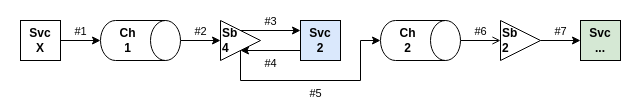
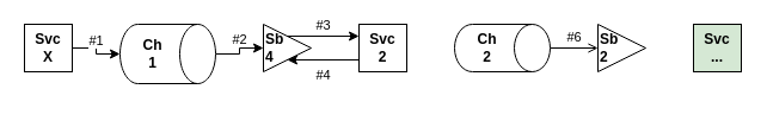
- <mxCell id="6" value="Ch&lt;br&gt;1" style="shape=cylinder3;whiteSpace=wrap;html=1;boundedLbl=1;backgroundOutline=1;size=15;direction=south;fontStyle=1" vertex="1" parent="1"><mxGeometry x="100" y="20" width="80" height="40" as="geometry" /></mxCell>
+ <mxCell id="6" value="Ch&lt;br&gt;1" style="shape=cylinder3;whiteSpace=wrap;html=1;boundedLbl=1;backgroundOutline=1;size=15;direction=south;fontStyle=1" vertex="1" parent="1"><mxGeometry x="100" y="20" width="80" height="50" as="geometry" /></mxCell>
- <mxCell id="15" value="Svc&lt;br&gt;2" style="whiteSpace=wrap;html=1;aspect=fixed;fontStyle=1;fillColor=#dae8fc;" vertex="1" parent="1"><mxGeometry x="300" y="20" width="40" height="40" as="geometry" /></mxCell>
+ <mxCell id="15" value="Svc&lt;br&gt;2" style="whiteSpace=wrap;html=1;aspect=fixed;fontStyle=1" vertex="1" parent="1"><mxGeometry x="300" y="20" width="40" height="40" as="geometry" /></mxCell>
- <mxCell id="13" value="#7" style="edgeStyle=orthogonalEdgeStyle;rounded=0;orthogonalLoop=1;jettySize=auto;html=1;verticalAlign=bottom;" edge="1" parent="1" source="14" target="4"><mxGeometry relative="1" as="geometry" /></mxCell>
- <mxCell id="9" value="#5" style="edgeStyle=orthogonalEdgeStyle;rounded=0;orthogonalLoop=1;jettySize=auto;html=1;exitX=0.5;exitY=1;exitDx=0;exitDy=0;entryX=0.5;entryY=1;entryDx=0;entryDy=0;entryPerimeter=0;startArrow=none;startFill=0;endArrow=classic;endFill=1;verticalAlign=top;" edge="1" parent="1" source="10" target="12"><mxGeometry relative="1" as="geometry"><Array as="points"><mxPoint x="240" y="80" /><mxPoint x="360" y="80" /><mxPoint x="360" y="40" /></Array></mxGeometry></mxCell>
